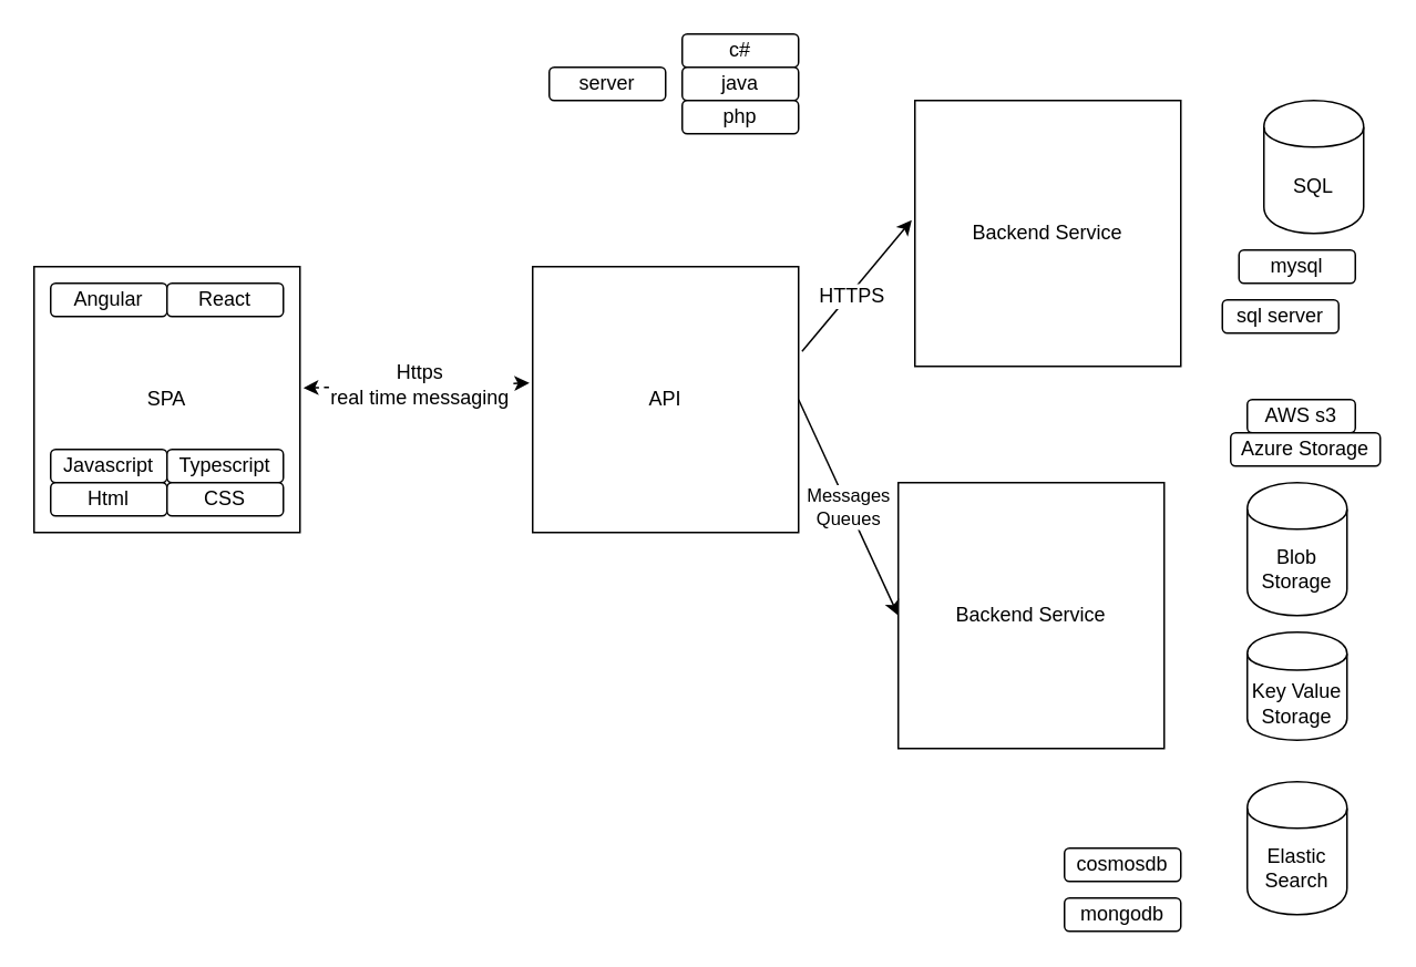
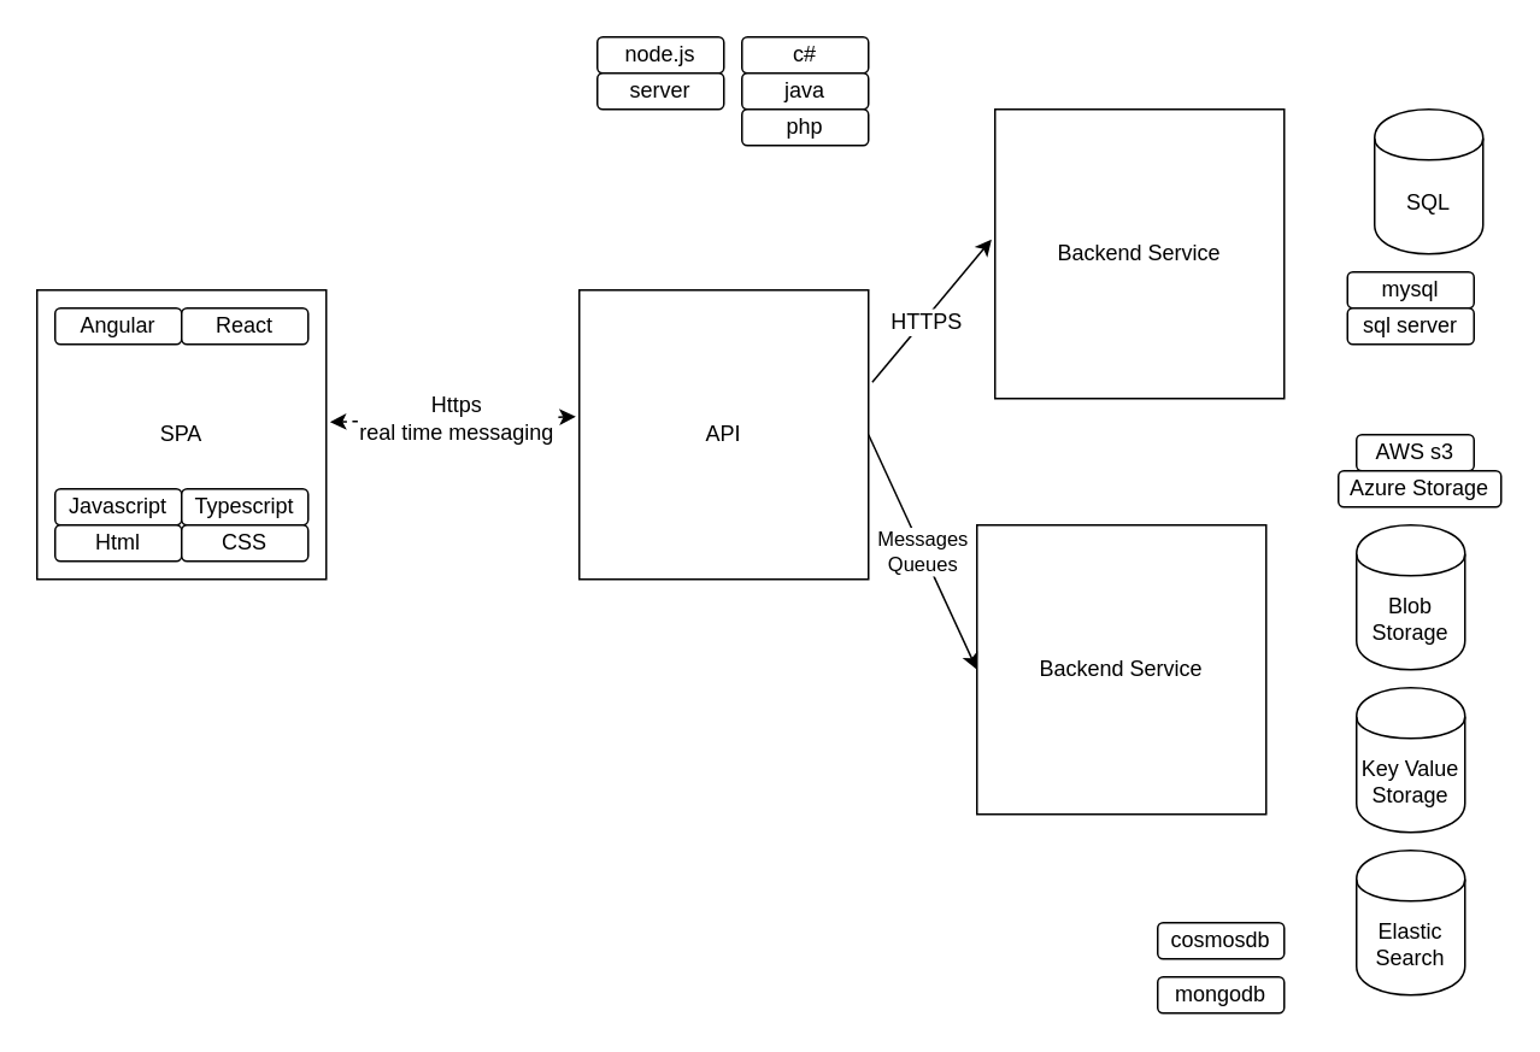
+ <mxCell id="11" value="node.js" style="rounded=1;whiteSpace=wrap;html=1;" vertex="1" parent="1"><mxGeometry x="330" y="20" width="70" height="20" as="geometry" /></mxCell>
- <mxCell id="28" value="sql server" style="rounded=1;whiteSpace=wrap;html=1;" vertex="1" parent="1"><mxGeometry x="735" y="180" width="70" height="20" as="geometry" /></mxCell>
+ <mxCell id="28" value="sql server" style="rounded=1;whiteSpace=wrap;html=1;" vertex="1" parent="1"><mxGeometry x="745" y="170" width="70" height="20" as="geometry" /></mxCell>
- <mxCell id="25" value="Key Value Storage" style="shape=cylinder;whiteSpace=wrap;html=1;boundedLbl=1;backgroundOutline=1;" vertex="1" parent="1"><mxGeometry x="750" y="380" width="60" height="65" as="geometry" /></mxCell>
+ <mxCell id="25" value="Key Value Storage" style="shape=cylinder;whiteSpace=wrap;html=1;boundedLbl=1;backgroundOutline=1;" vertex="1" parent="1"><mxGeometry x="750" y="380" width="60" height="80" as="geometry" /></mxCell>
